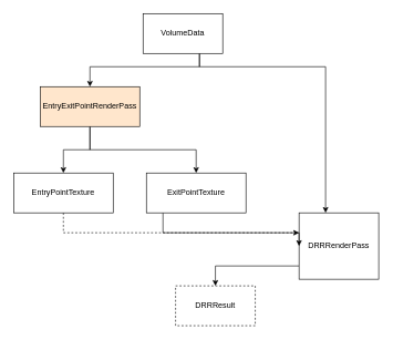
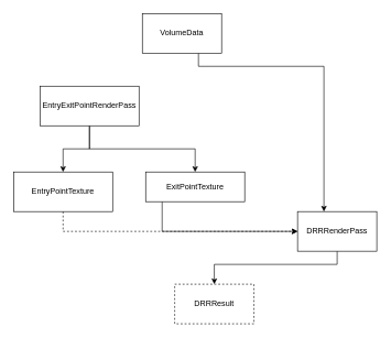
- <mxCell id="5" style="edgeStyle=orthogonalEdgeStyle;rounded=0;orthogonalLoop=1;jettySize=auto;html=1;" edge="1" parent="1" source="7" target="4"><mxGeometry relative="1" as="geometry"><Array as="points"><mxPoint x="300" y="100" /><mxPoint x="135" y="100" /></Array></mxGeometry></mxCell>
- <mxCell id="4" value="EntryExitPointRenderPass" style="rounded=0;whiteSpace=wrap;html=1;fillColor=#ffe6cc;" vertex="1" parent="1"><mxGeometry x="60" y="130" width="150" height="60" as="geometry" /></mxCell>
+ <mxCell id="4" value="EntryExitPointRenderPass" style="rounded=0;whiteSpace=wrap;html=1;" vertex="1" parent="1"><mxGeometry x="60" y="130" width="150" height="60" as="geometry" /></mxCell>
- <mxCell id="13" value="ExitPointTexture" style="rounded=0;whiteSpace=wrap;html=1;" vertex="1" parent="1"><mxGeometry x="220" y="260" width="150" height="60" as="geometry" /></mxCell>
+ <mxCell id="13" value="ExitPointTexture" style="rounded=0;whiteSpace=wrap;html=1;" vertex="1" parent="1"><mxGeometry x="220" y="260" width="150" height="45" as="geometry" /></mxCell>
- <mxCell id="9" value="DRRRenderPass" style="rounded=0;whiteSpace=wrap;html=1;" vertex="1" parent="1"><mxGeometry x="450" y="320" width="120" height="100" as="geometry" /></mxCell>
+ <mxCell id="9" value="DRRRenderPass" style="rounded=0;whiteSpace=wrap;html=1;" vertex="1" parent="1"><mxGeometry x="450" y="320" width="120" height="60" as="geometry" /></mxCell>
